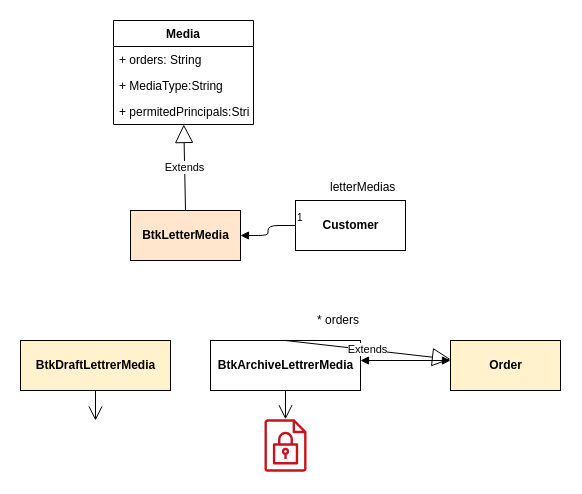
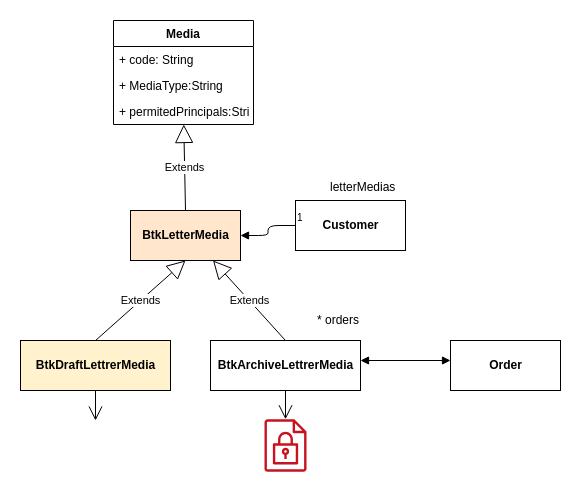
- <mxCell id="18" value="+ orders: String" style="text;strokeColor=none;fillColor=none;align=left;verticalAlign=top;spacingLeft=4;spacingRight=4;overflow=hidden;rotatable=0;points=[[0,0.5],[1,0.5]];portConstraint=eastwest;" vertex="1" parent="17"><mxGeometry y="26" width="140" height="26" as="geometry" /></mxCell>
+ <mxCell id="18" value="+ code: String" style="text;strokeColor=none;fillColor=none;align=left;verticalAlign=top;spacingLeft=4;spacingRight=4;overflow=hidden;rotatable=0;points=[[0,0.5],[1,0.5]];portConstraint=eastwest;" vertex="1" parent="17"><mxGeometry y="26" width="140" height="26" as="geometry" /></mxCell>
+ <mxCell id="9" value="Extends" style="endArrow=block;endSize=16;endFill=0;html=1;exitX=0.5;exitY=0;exitDx=0;exitDy=0;entryX=0.5;entryY=1;entryDx=0;entryDy=0;" edge="1" parent="1" source="21" target="2"><mxGeometry width="160" relative="1" as="geometry"><mxPoint x="40" y="300" as="sourcePoint" /><mxPoint x="13.333" y="180" as="targetPoint" /><Array as="points" /></mxGeometry></mxCell>
- <mxCell id="8" value="Extends" style="endArrow=block;endSize=16;endFill=0;html=1;exitX=0.5;exitY=0;exitDx=0;exitDy=0;" edge="1" parent="1" source="7" target="10"><mxGeometry width="160" relative="1" as="geometry"><mxPoint x="210" y="310" as="sourcePoint" /><mxPoint x="230" y="280" as="targetPoint" /></mxGeometry></mxCell>
+ <mxCell id="8" value="Extends" style="endArrow=block;endSize=16;endFill=0;html=1;entryX=0.75;entryY=1;entryDx=0;entryDy=0;exitX=0.5;exitY=0;exitDx=0;exitDy=0;" edge="1" parent="1" source="7" target="2"><mxGeometry width="160" relative="1" as="geometry"><mxPoint x="210" y="310" as="sourcePoint" /><mxPoint x="230" y="280" as="targetPoint" /></mxGeometry></mxCell>
- <mxCell id="10" value="&lt;b&gt;Order&lt;/b&gt;" style="html=1;fillColor=#fff2cc;" vertex="1" parent="1"><mxGeometry x="450" y="340" width="110" height="50" as="geometry" /></mxCell>
+ <mxCell id="10" value="&lt;b&gt;Order&lt;/b&gt;" style="html=1;" vertex="1" parent="1"><mxGeometry x="450" y="340" width="110" height="50" as="geometry" /></mxCell>
